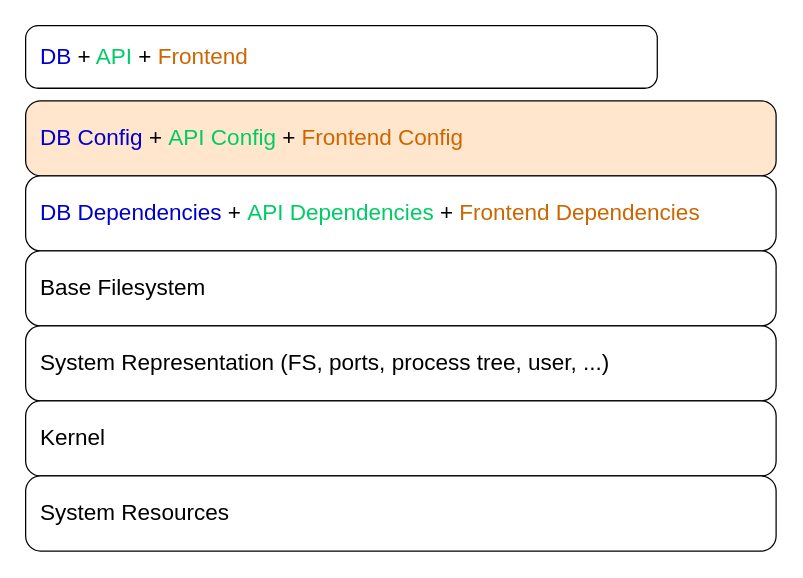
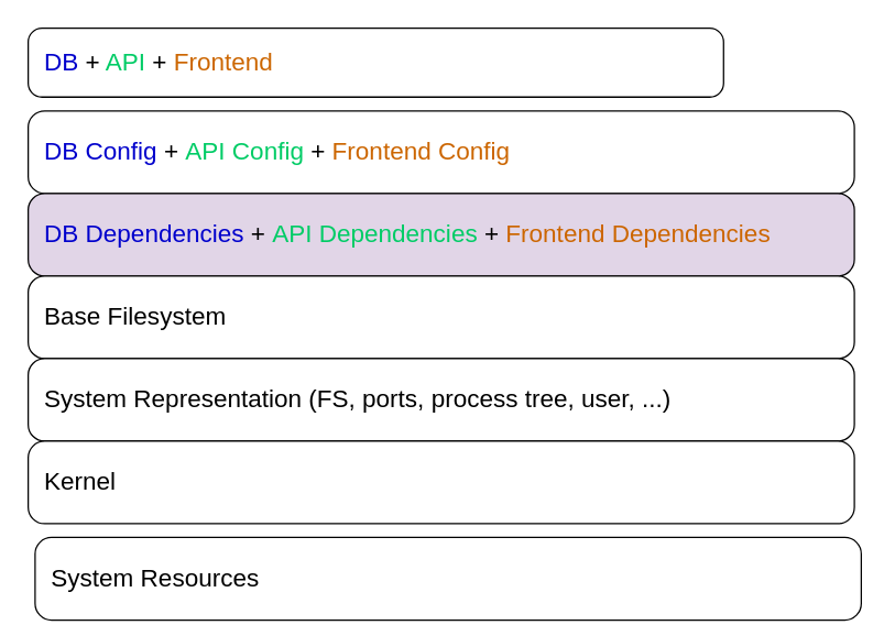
- <mxCell id="3" value="&lt;font style=&quot;&quot; color=&quot;#0000cc&quot;&gt;DB Config&lt;/font&gt;&lt;span style=&quot;&quot;&gt;&amp;nbsp;+&amp;nbsp;&lt;/span&gt;&lt;font style=&quot;&quot; color=&quot;#00cc66&quot;&gt;API Config&lt;/font&gt;&lt;span style=&quot;&quot;&gt;&amp;nbsp;+&amp;nbsp;&lt;/span&gt;&lt;font style=&quot;&quot; color=&quot;#cc6600&quot;&gt;Frontend Config&lt;/font&gt;" style="rounded=1;whiteSpace=wrap;html=1;arcSize=20;fontSize=18;align=left;perimeterSpacing=0;spacingLeft=10;fillColor=#ffe6cc;" parent="1" vertex="1"><mxGeometry x="20" y="80" width="600" height="60" as="geometry" /></mxCell>
+ <mxCell id="3" value="&lt;font style=&quot;&quot; color=&quot;#0000cc&quot;&gt;DB Config&lt;/font&gt;&lt;span style=&quot;&quot;&gt;&amp;nbsp;+&amp;nbsp;&lt;/span&gt;&lt;font style=&quot;&quot; color=&quot;#00cc66&quot;&gt;API Config&lt;/font&gt;&lt;span style=&quot;&quot;&gt;&amp;nbsp;+&amp;nbsp;&lt;/span&gt;&lt;font style=&quot;&quot; color=&quot;#cc6600&quot;&gt;Frontend Config&lt;/font&gt;" style="rounded=1;whiteSpace=wrap;html=1;arcSize=20;fontSize=18;align=left;perimeterSpacing=0;spacingLeft=10;" parent="1" vertex="1"><mxGeometry x="20" y="80" width="600" height="60" as="geometry" /></mxCell>
- <mxCell id="4" value="&lt;font style=&quot;&quot; color=&quot;#0000cc&quot;&gt;DB Dependencies&lt;/font&gt;&lt;span style=&quot;&quot;&gt;&amp;nbsp;+&amp;nbsp;&lt;/span&gt;&lt;font style=&quot;&quot; color=&quot;#00cc66&quot;&gt;API Dependencies&lt;/font&gt;&lt;span style=&quot;&quot;&gt;&amp;nbsp;+&amp;nbsp;&lt;/span&gt;&lt;font style=&quot;&quot; color=&quot;#cc6600&quot;&gt;Frontend Dependencies&lt;/font&gt;" style="rounded=1;whiteSpace=wrap;html=1;arcSize=20;fontSize=18;align=left;perimeterSpacing=0;spacingLeft=10;" parent="1" vertex="1"><mxGeometry x="20" y="140" width="600" height="60" as="geometry" /></mxCell>
+ <mxCell id="4" value="&lt;font style=&quot;&quot; color=&quot;#0000cc&quot;&gt;DB Dependencies&lt;/font&gt;&lt;span style=&quot;&quot;&gt;&amp;nbsp;+&amp;nbsp;&lt;/span&gt;&lt;font style=&quot;&quot; color=&quot;#00cc66&quot;&gt;API Dependencies&lt;/font&gt;&lt;span style=&quot;&quot;&gt;&amp;nbsp;+&amp;nbsp;&lt;/span&gt;&lt;font style=&quot;&quot; color=&quot;#cc6600&quot;&gt;Frontend Dependencies&lt;/font&gt;" style="rounded=1;whiteSpace=wrap;html=1;arcSize=20;fontSize=18;align=left;perimeterSpacing=0;spacingLeft=10;fillColor=#e1d5e7;" parent="1" vertex="1"><mxGeometry x="20" y="140" width="600" height="60" as="geometry" /></mxCell>
- <mxCell id="8" value="System Resources" style="rounded=1;whiteSpace=wrap;html=1;arcSize=20;fontSize=18;align=left;perimeterSpacing=0;spacingLeft=10;" parent="1" vertex="1"><mxGeometry x="20" y="380" width="600" height="60" as="geometry" /></mxCell>
+ <mxCell id="8" value="System Resources" style="rounded=1;whiteSpace=wrap;html=1;arcSize=20;fontSize=18;align=left;perimeterSpacing=0;spacingLeft=10;" parent="1" vertex="1"><mxGeometry x="25" y="390" width="600" height="60" as="geometry" /></mxCell>
